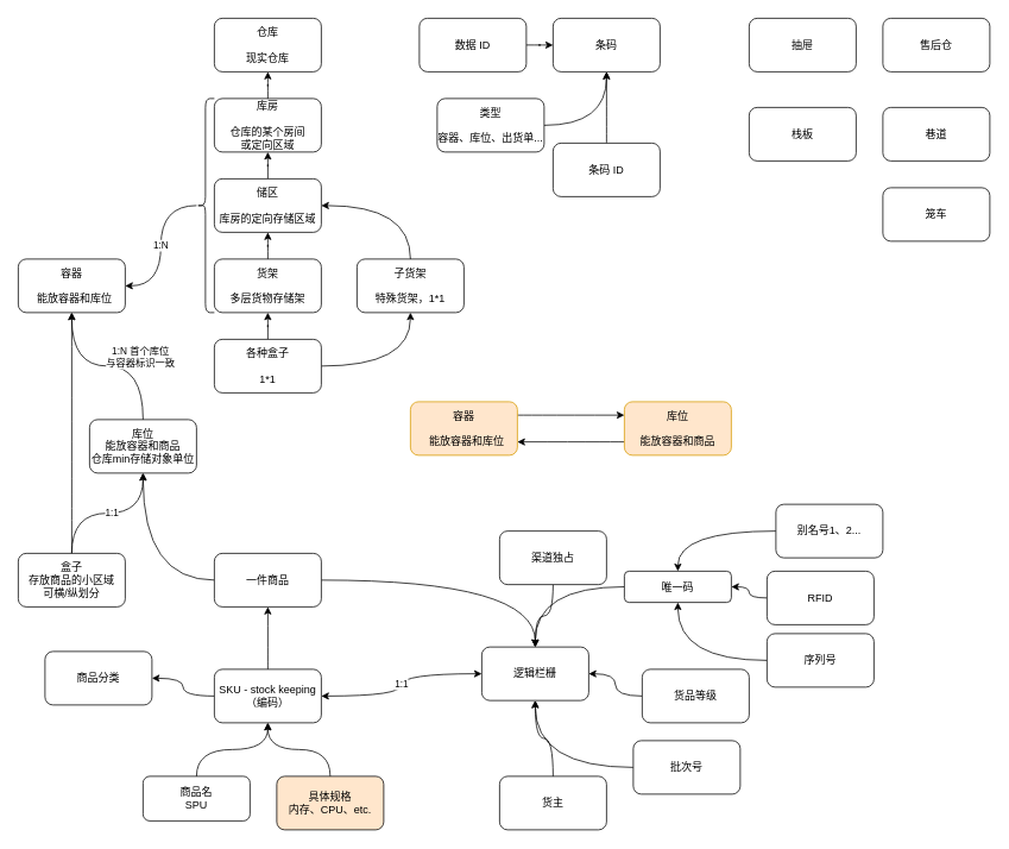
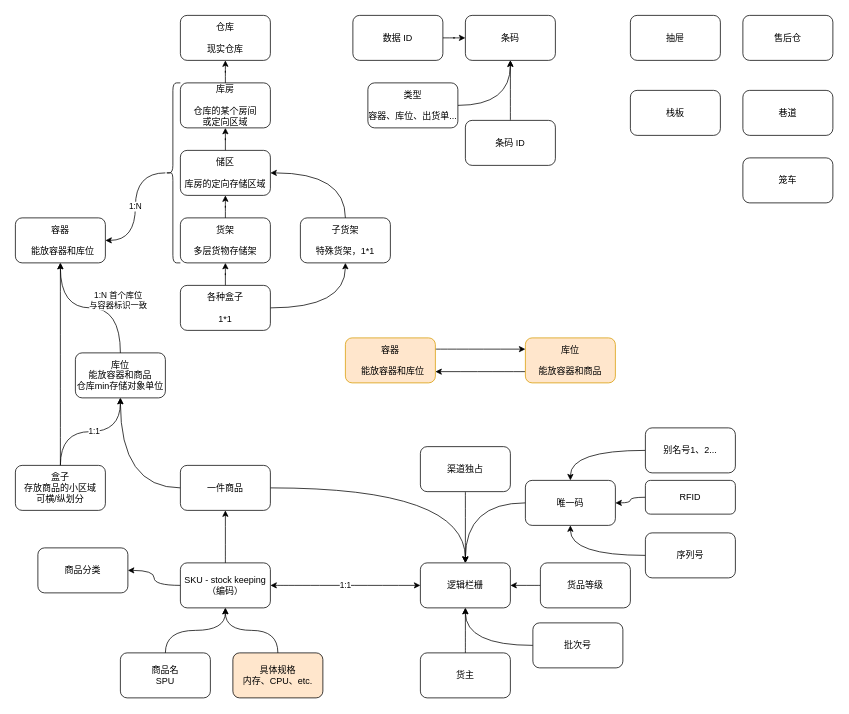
- <mxCell id="54" value="别名号1、2..." style="rounded=1;whiteSpace=wrap;html=1;" parent="1" vertex="1"><mxGeometry x="870" y="565" width="120" height="60" as="geometry" /></mxCell>
+ <mxCell id="54" value="别名号1、2..." style="rounded=1;whiteSpace=wrap;html=1;" parent="1" vertex="1"><mxGeometry x="860" y="570" width="120" height="60" as="geometry" /></mxCell>
- <mxCell id="44" value="唯一码" style="rounded=1;whiteSpace=wrap;html=1;" parent="1" vertex="1"><mxGeometry x="700" y="640" width="120" height="35" as="geometry" /></mxCell>
+ <mxCell id="44" value="唯一码" style="rounded=1;whiteSpace=wrap;html=1;" parent="1" vertex="1"><mxGeometry x="700" y="640" width="120" height="60" as="geometry" /></mxCell>
- <mxCell id="50" value="&lt;div class=&quot;lake-content&quot;&gt;&lt;span class=&quot;ne-text&quot;&gt;RFID&lt;/span&gt;&lt;/div&gt;" style="rounded=1;whiteSpace=wrap;html=1;" parent="1" vertex="1"><mxGeometry x="860" y="640" width="120" height="60" as="geometry" /></mxCell>
+ <mxCell id="50" value="&lt;div class=&quot;lake-content&quot;&gt;&lt;span class=&quot;ne-text&quot;&gt;RFID&lt;/span&gt;&lt;/div&gt;" style="rounded=1;whiteSpace=wrap;html=1;" parent="1" vertex="1"><mxGeometry x="860" y="640" width="120" height="45" as="geometry" /></mxCell>
- <mxCell id="38" value="&lt;div class=&quot;lake-content&quot;&gt;&lt;span class=&quot;ne-text&quot;&gt;逻辑栏栅&lt;/span&gt;&lt;/div&gt;" style="rounded=1;whiteSpace=wrap;html=1;" parent="1" vertex="1"><mxGeometry x="540" y="725" width="120" height="60" as="geometry" /></mxCell>
+ <mxCell id="38" value="&lt;div class=&quot;lake-content&quot;&gt;&lt;span class=&quot;ne-text&quot;&gt;逻辑栏栅&lt;/span&gt;&lt;/div&gt;" style="rounded=1;whiteSpace=wrap;html=1;" parent="1" vertex="1"><mxGeometry x="560" y="750" width="120" height="60" as="geometry" /></mxCell>
- <mxCell id="16" value="商品名&lt;br&gt;SPU" style="rounded=1;whiteSpace=wrap;html=1;" parent="1" vertex="1"><mxGeometry x="160" y="870" width="120" height="50" as="geometry" /></mxCell>
+ <mxCell id="16" value="商品名&lt;br&gt;SPU" style="rounded=1;whiteSpace=wrap;html=1;" parent="1" vertex="1"><mxGeometry x="160" y="870" width="120" height="60" as="geometry" /></mxCell>
